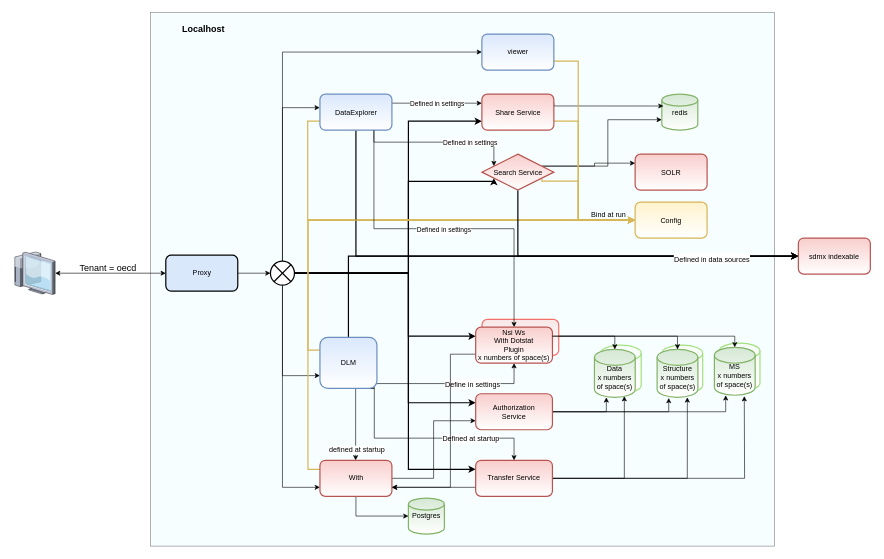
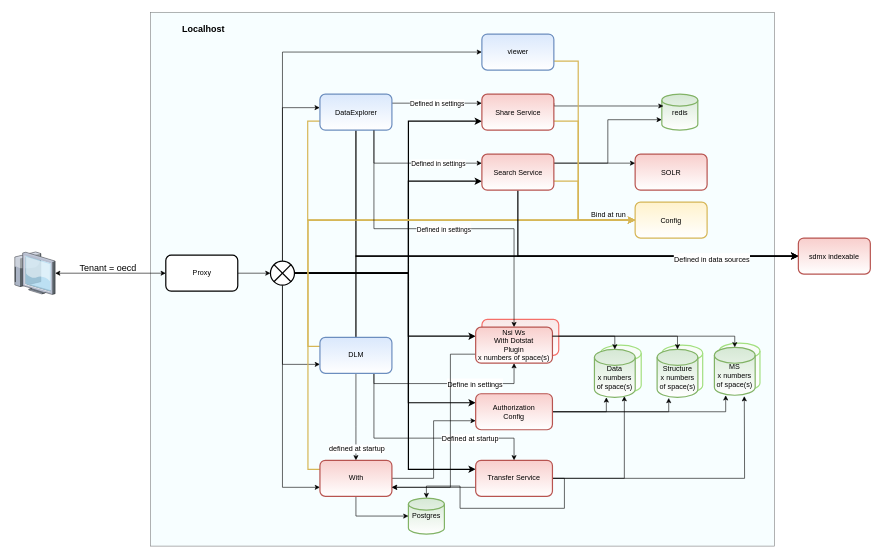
- <mxCell id="46" value="Search Service" style="rhombus;whiteSpace=wrap;html=1;strokeWidth=2;fillColor=#f8cecc;strokeColor=#b85450;gradientColor=#ffffff;" vertex="1" parent="1"><mxGeometry x="802.5" y="256.5" width="120" height="60" as="geometry" /></mxCell>
+ <mxCell id="46" value="Search Service" style="rounded=1;whiteSpace=wrap;html=1;strokeWidth=2;fillColor=#f8cecc;strokeColor=#b85450;gradientColor=#ffffff;" vertex="1" parent="1"><mxGeometry x="802.5" y="256.5" width="120" height="60" as="geometry" /></mxCell>
- <mxCell id="35" value="Proxy" style="rounded=1;whiteSpace=wrap;html=1;strokeWidth=2;fillColor=#dae8fc;" vertex="1" parent="1"><mxGeometry x="275.5" y="425" width="120" height="60" as="geometry" /></mxCell>
+ <mxCell id="35" value="Proxy" style="rounded=1;whiteSpace=wrap;html=1;strokeWidth=2;" vertex="1" parent="1"><mxGeometry x="275.5" y="425" width="120" height="60" as="geometry" /></mxCell>
- <mxCell id="22" value="DLM" style="rounded=1;whiteSpace=wrap;html=1;strokeWidth=2;fillColor=#dae8fc;strokeColor=#6c8ebf;gradientColor=#ffffff;" vertex="1" parent="1"><mxGeometry x="532.5" y="562" width="95" height="85" as="geometry" /></mxCell>
+ <mxCell id="22" value="DLM" style="rounded=1;whiteSpace=wrap;html=1;strokeWidth=2;fillColor=#dae8fc;strokeColor=#6c8ebf;gradientColor=#ffffff;" vertex="1" parent="1"><mxGeometry x="532.5" y="562" width="120" height="60" as="geometry" /></mxCell>
- <mxCell id="29" style="edgeStyle=orthogonalEdgeStyle;rounded=0;orthogonalLoop=1;jettySize=auto;html=1;exitX=1;exitY=0.5;exitDx=0;exitDy=0;entryX=0.741;entryY=1;entryDx=0;entryDy=0;entryPerimeter=0;strokeWidth=1;" edge="1" parent="1" source="31" target="66"><mxGeometry relative="1" as="geometry" /></mxCell>
+ <mxCell id="29" style="edgeStyle=orthogonalEdgeStyle;rounded=0;orthogonalLoop=1;jettySize=auto;html=1;exitX=1;exitY=0.5;exitDx=0;exitDy=0;strokeWidth=1;" edge="1" parent="1" source="31" target="13"><mxGeometry relative="1" as="geometry" /></mxCell>
- <mxCell id="56" value="Authorization&lt;br&gt;Service" style="rounded=1;whiteSpace=wrap;html=1;strokeWidth=2;fillColor=#f8cecc;strokeColor=#b85450;gradientColor=#ffffff;" vertex="1" parent="1"><mxGeometry x="792.143" y="656" width="128" height="60" as="geometry" /></mxCell>
+ <mxCell id="56" value="Authorization&lt;br&gt;Config" style="rounded=1;whiteSpace=wrap;html=1;strokeWidth=2;fillColor=#f8cecc;strokeColor=#b85450;gradientColor=#ffffff;" vertex="1" parent="1"><mxGeometry x="792.143" y="656" width="128" height="60" as="geometry" /></mxCell>
